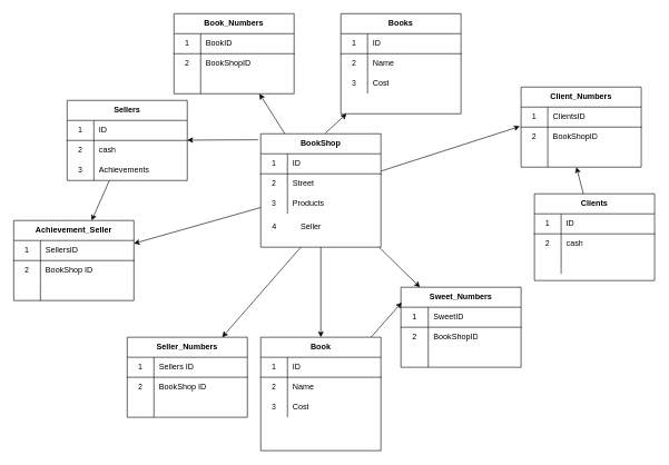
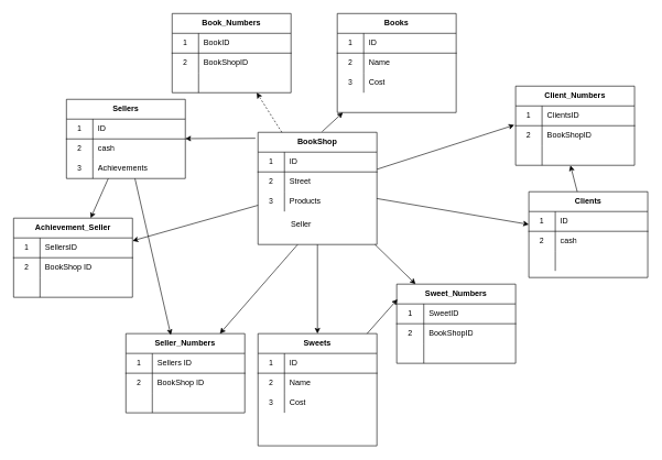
- <mxCell id="109" value="" style="endArrow=classic;html=1;" edge="1" parent="1" source="2" target="22"><mxGeometry width="50" height="50" relative="1" as="geometry"><mxPoint x="420" y="430" as="sourcePoint" /><mxPoint x="470" y="380" as="targetPoint" /></mxGeometry></mxCell>
+ <mxCell id="109" value="" style="endArrow=classic;html=1;dashed=1;" edge="1" parent="1" source="2" target="22"><mxGeometry width="50" height="50" relative="1" as="geometry"><mxPoint x="420" y="430" as="sourcePoint" /><mxPoint x="470" y="380" as="targetPoint" /></mxGeometry></mxCell>
+ <mxCell id="112" value="" style="endArrow=classic;html=1;" edge="1" parent="1" source="2" target="32"><mxGeometry width="50" height="50" relative="1" as="geometry"><mxPoint x="420" y="430" as="sourcePoint" /><mxPoint x="470" y="380" as="targetPoint" /></mxGeometry></mxCell>
- <mxCell id="72" value="4" style="text;html=1;align=center;verticalAlign=middle;resizable=0;points=[];autosize=1;strokeColor=none;" parent="1" vertex="1"><mxGeometry x="400" y="330" width="20" height="20" as="geometry" /></mxCell>
- <mxCell id="73" value="Seller" style="text;html=1;align=center;verticalAlign=middle;resizable=0;points=[];autosize=1;strokeColor=none;" parent="1" vertex="1"><mxGeometry x="440" y="330" width="50" height="20" as="geometry" /></mxCell>
+ <mxCell id="73" value="Seller" style="text;html=1;align=center;verticalAlign=middle;resizable=0;points=[];autosize=1;strokeColor=none;" parent="1" vertex="1"><mxGeometry x="430" y="330" width="50" height="20" as="geometry" /></mxCell>
+ <mxCell id="108" value="" style="endArrow=classic;html=1;entryX=0.378;entryY=0.017;entryDx=0;entryDy=0;entryPerimeter=0;" edge="1" parent="1" source="74" target="94"><mxGeometry width="50" height="50" relative="1" as="geometry"><mxPoint x="420" y="430" as="sourcePoint" /><mxPoint x="470" y="380" as="targetPoint" /></mxGeometry></mxCell>
- <mxCell id="42" value="Book" style="shape=table;html=1;whiteSpace=wrap;startSize=30;container=1;collapsible=0;childLayout=tableLayout;fixedRows=1;rowLines=0;fontStyle=1;align=center;" parent="1" vertex="1"><mxGeometry x="390" y="505" width="180" height="170" as="geometry" /></mxCell>
+ <mxCell id="42" value="Sweets" style="shape=table;html=1;whiteSpace=wrap;startSize=30;container=1;collapsible=0;childLayout=tableLayout;fixedRows=1;rowLines=0;fontStyle=1;align=center;" parent="1" vertex="1"><mxGeometry x="390" y="505" width="180" height="170" as="geometry" /></mxCell>
